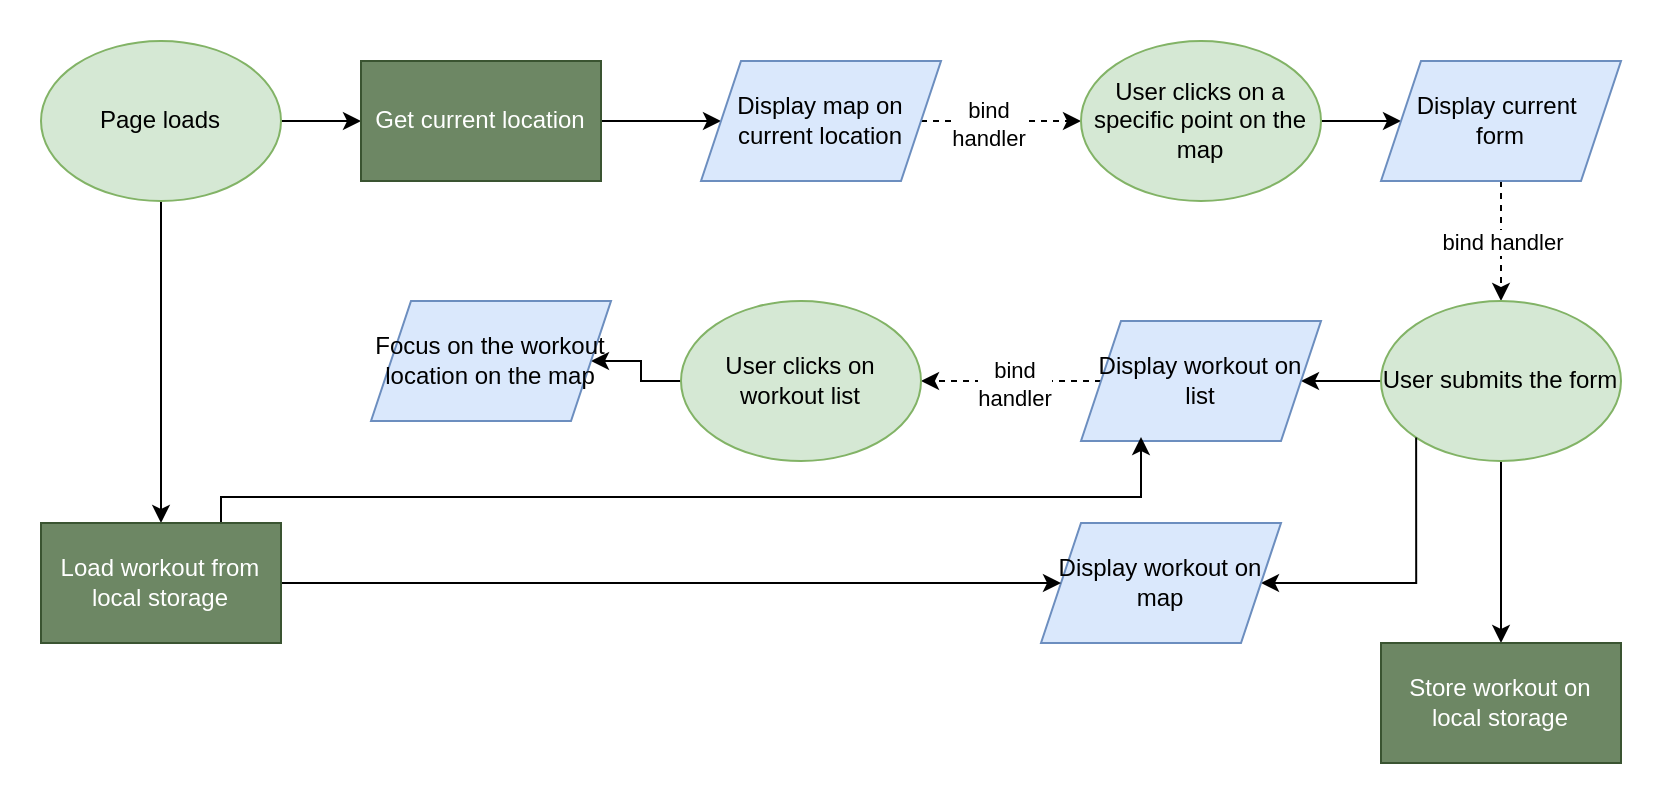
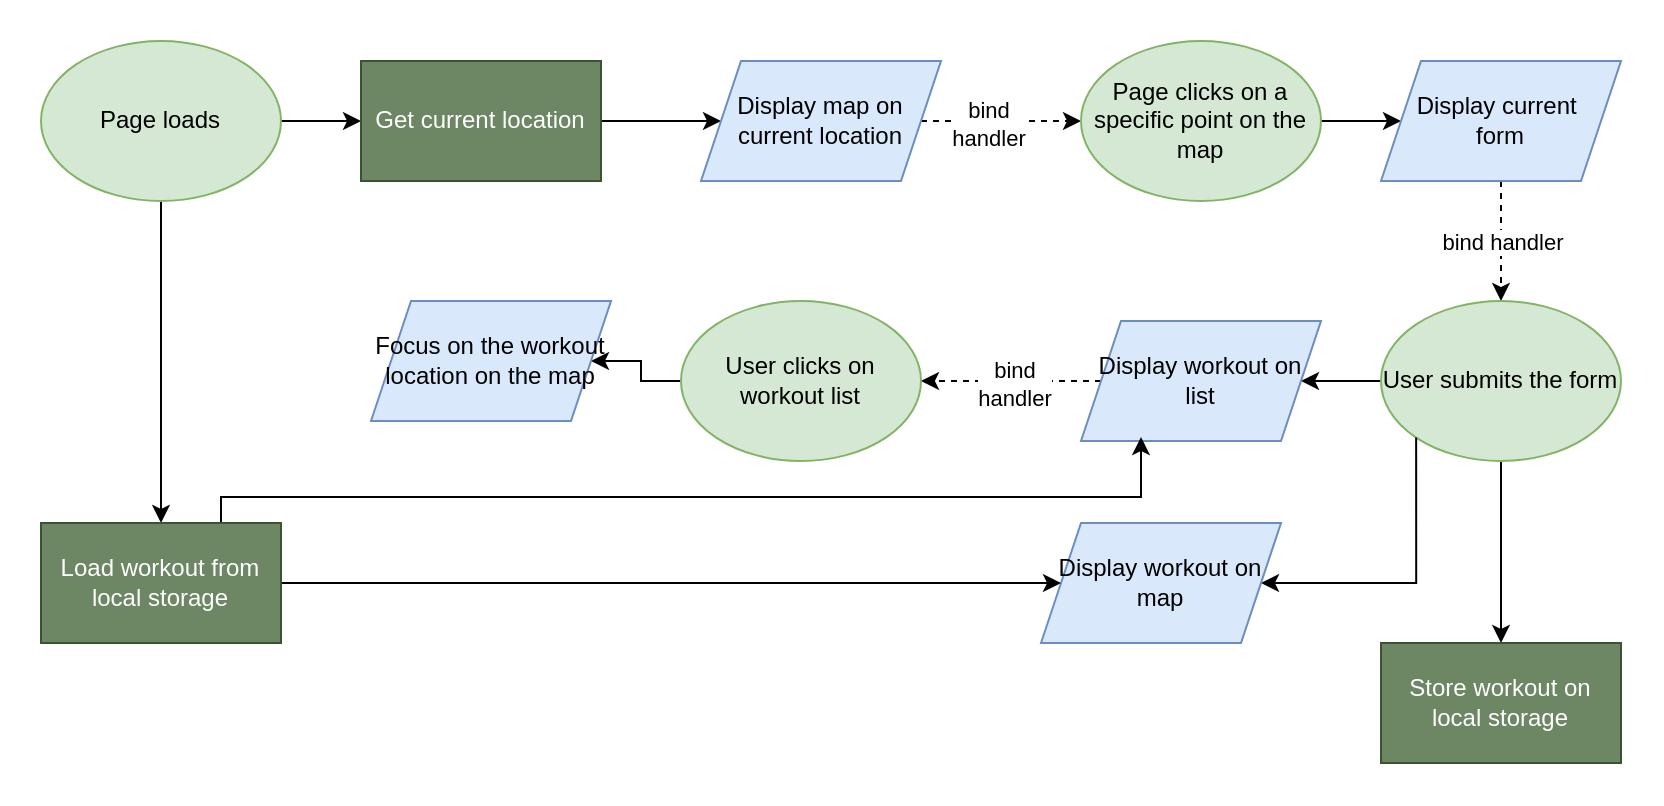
- <mxCell id="11" value="User clicks on a specific point on the map" style="ellipse;whiteSpace=wrap;html=1;fillColor=#d5e8d4;strokeColor=#82b366;" parent="1" vertex="1"><mxGeometry x="540" y="20" width="120" height="80" as="geometry" /></mxCell>
+ <mxCell id="11" value="Page clicks on a specific point on the map" style="ellipse;whiteSpace=wrap;html=1;fillColor=#d5e8d4;strokeColor=#82b366;" parent="1" vertex="1"><mxGeometry x="540" y="20" width="120" height="80" as="geometry" /></mxCell>
